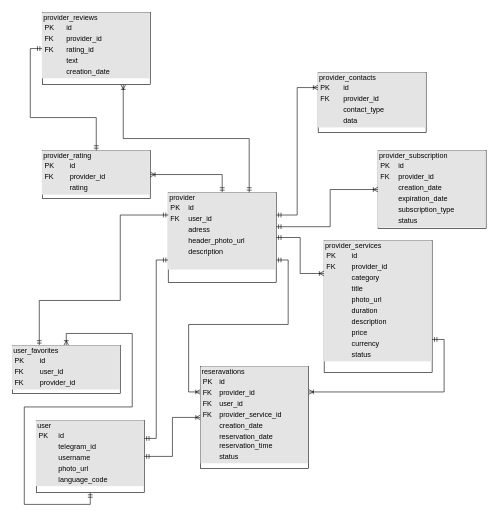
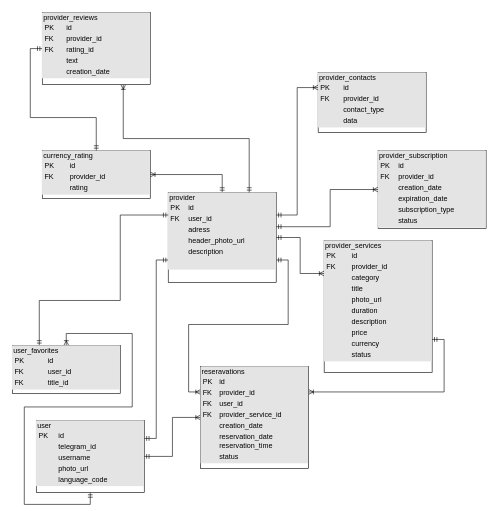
- <mxCell id="15" value="&lt;div style=&quot;box-sizing:border-box;width:100%;background:#e4e4e4;padding:2px;&quot;&gt;provider_rating&lt;br&gt;&lt;table style=&quot;background-color: initial; font-size: 1em; width: 100%;&quot; cellpadding=&quot;2&quot; cellspacing=&quot;0&quot;&gt;&lt;tbody&gt;&lt;tr&gt;&lt;td&gt;PK&lt;/td&gt;&lt;td&gt;id&lt;/td&gt;&lt;/tr&gt;&lt;tr&gt;&lt;td&gt;FK&lt;/td&gt;&lt;td&gt;provider_id&lt;/td&gt;&lt;/tr&gt;&lt;tr&gt;&lt;td&gt;&lt;/td&gt;&lt;td&gt;rating&lt;/td&gt;&lt;/tr&gt;&lt;/tbody&gt;&lt;/table&gt;&lt;/div&gt;" style="verticalAlign=top;align=left;overflow=fill;html=1;whiteSpace=wrap;" vertex="1" parent="1"><mxGeometry x="70" y="250" width="180" height="80" as="geometry" /></mxCell>
+ <mxCell id="15" value="&lt;div style=&quot;box-sizing:border-box;width:100%;background:#e4e4e4;padding:2px;&quot;&gt;currency_rating&lt;br&gt;&lt;table style=&quot;background-color: initial; font-size: 1em; width: 100%;&quot; cellpadding=&quot;2&quot; cellspacing=&quot;0&quot;&gt;&lt;tbody&gt;&lt;tr&gt;&lt;td&gt;PK&lt;/td&gt;&lt;td&gt;id&lt;/td&gt;&lt;/tr&gt;&lt;tr&gt;&lt;td&gt;FK&lt;/td&gt;&lt;td&gt;provider_id&lt;/td&gt;&lt;/tr&gt;&lt;tr&gt;&lt;td&gt;&lt;/td&gt;&lt;td&gt;rating&lt;/td&gt;&lt;/tr&gt;&lt;/tbody&gt;&lt;/table&gt;&lt;/div&gt;" style="verticalAlign=top;align=left;overflow=fill;html=1;whiteSpace=wrap;" vertex="1" parent="1"><mxGeometry x="70" y="250" width="180" height="80" as="geometry" /></mxCell>
- <mxCell id="20" value="&lt;div style=&quot;box-sizing:border-box;width:100%;background:#e4e4e4;padding:2px;&quot;&gt;user_favorites&lt;table style=&quot;background-color: initial; font-size: 1em; width: 100%;&quot; cellpadding=&quot;2&quot; cellspacing=&quot;0&quot;&gt;&lt;tbody&gt;&lt;tr&gt;&lt;td&gt;PK&lt;/td&gt;&lt;td&gt;id&lt;/td&gt;&lt;/tr&gt;&lt;tr&gt;&lt;td&gt;FK&lt;/td&gt;&lt;td&gt;user_id&lt;/td&gt;&lt;/tr&gt;&lt;tr&gt;&lt;td&gt;FK&lt;/td&gt;&lt;td&gt;provider_id&lt;/td&gt;&lt;/tr&gt;&lt;/tbody&gt;&lt;/table&gt;&lt;/div&gt;" style="verticalAlign=top;align=left;overflow=fill;html=1;whiteSpace=wrap;" vertex="1" parent="1"><mxGeometry x="20" y="575" width="180" height="80" as="geometry" /></mxCell>
+ <mxCell id="20" value="&lt;div style=&quot;box-sizing:border-box;width:100%;background:#e4e4e4;padding:2px;&quot;&gt;user_favorites&lt;table style=&quot;background-color: initial; font-size: 1em; width: 100%;&quot; cellpadding=&quot;2&quot; cellspacing=&quot;0&quot;&gt;&lt;tbody&gt;&lt;tr&gt;&lt;td&gt;PK&lt;/td&gt;&lt;td&gt;id&lt;/td&gt;&lt;/tr&gt;&lt;tr&gt;&lt;td&gt;FK&lt;/td&gt;&lt;td&gt;user_id&lt;/td&gt;&lt;/tr&gt;&lt;tr&gt;&lt;td&gt;FK&lt;/td&gt;&lt;td&gt;title_id&lt;/td&gt;&lt;/tr&gt;&lt;/tbody&gt;&lt;/table&gt;&lt;/div&gt;" style="verticalAlign=top;align=left;overflow=fill;html=1;whiteSpace=wrap;" vertex="1" parent="1"><mxGeometry x="20" y="575" width="180" height="80" as="geometry" /></mxCell>
